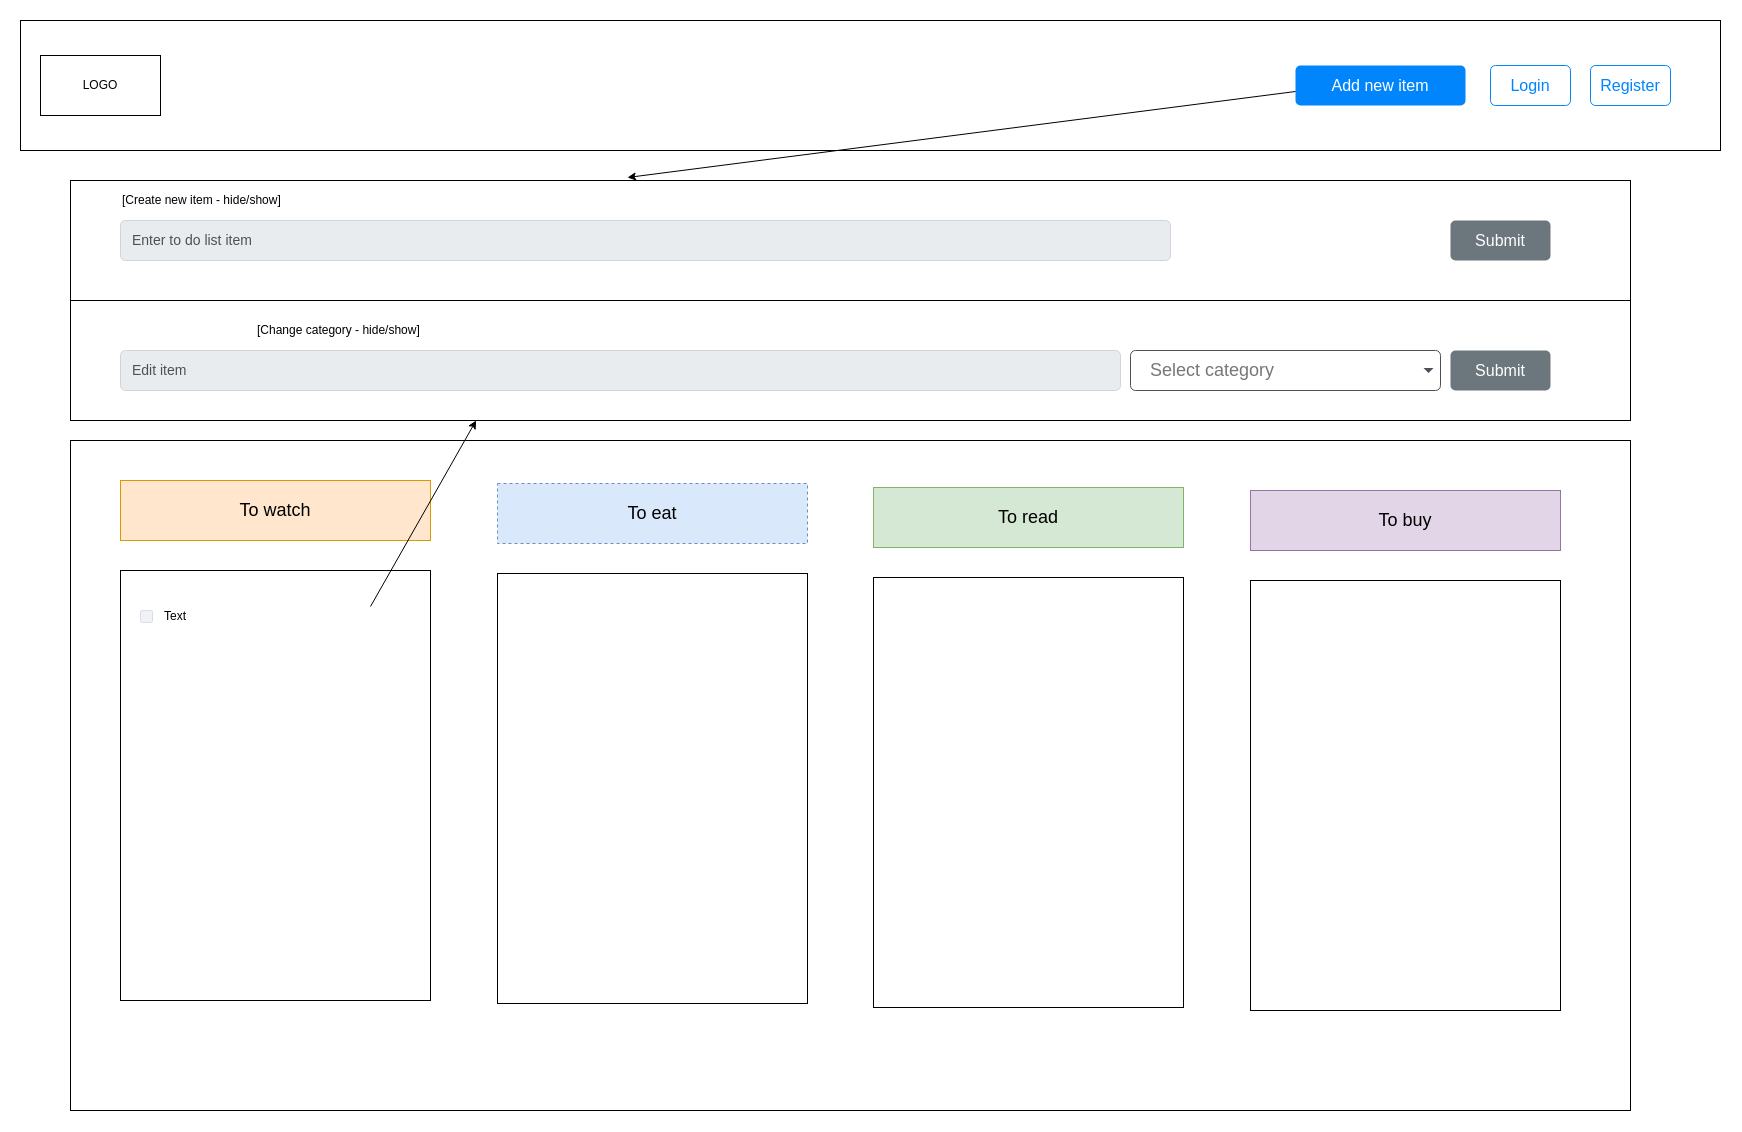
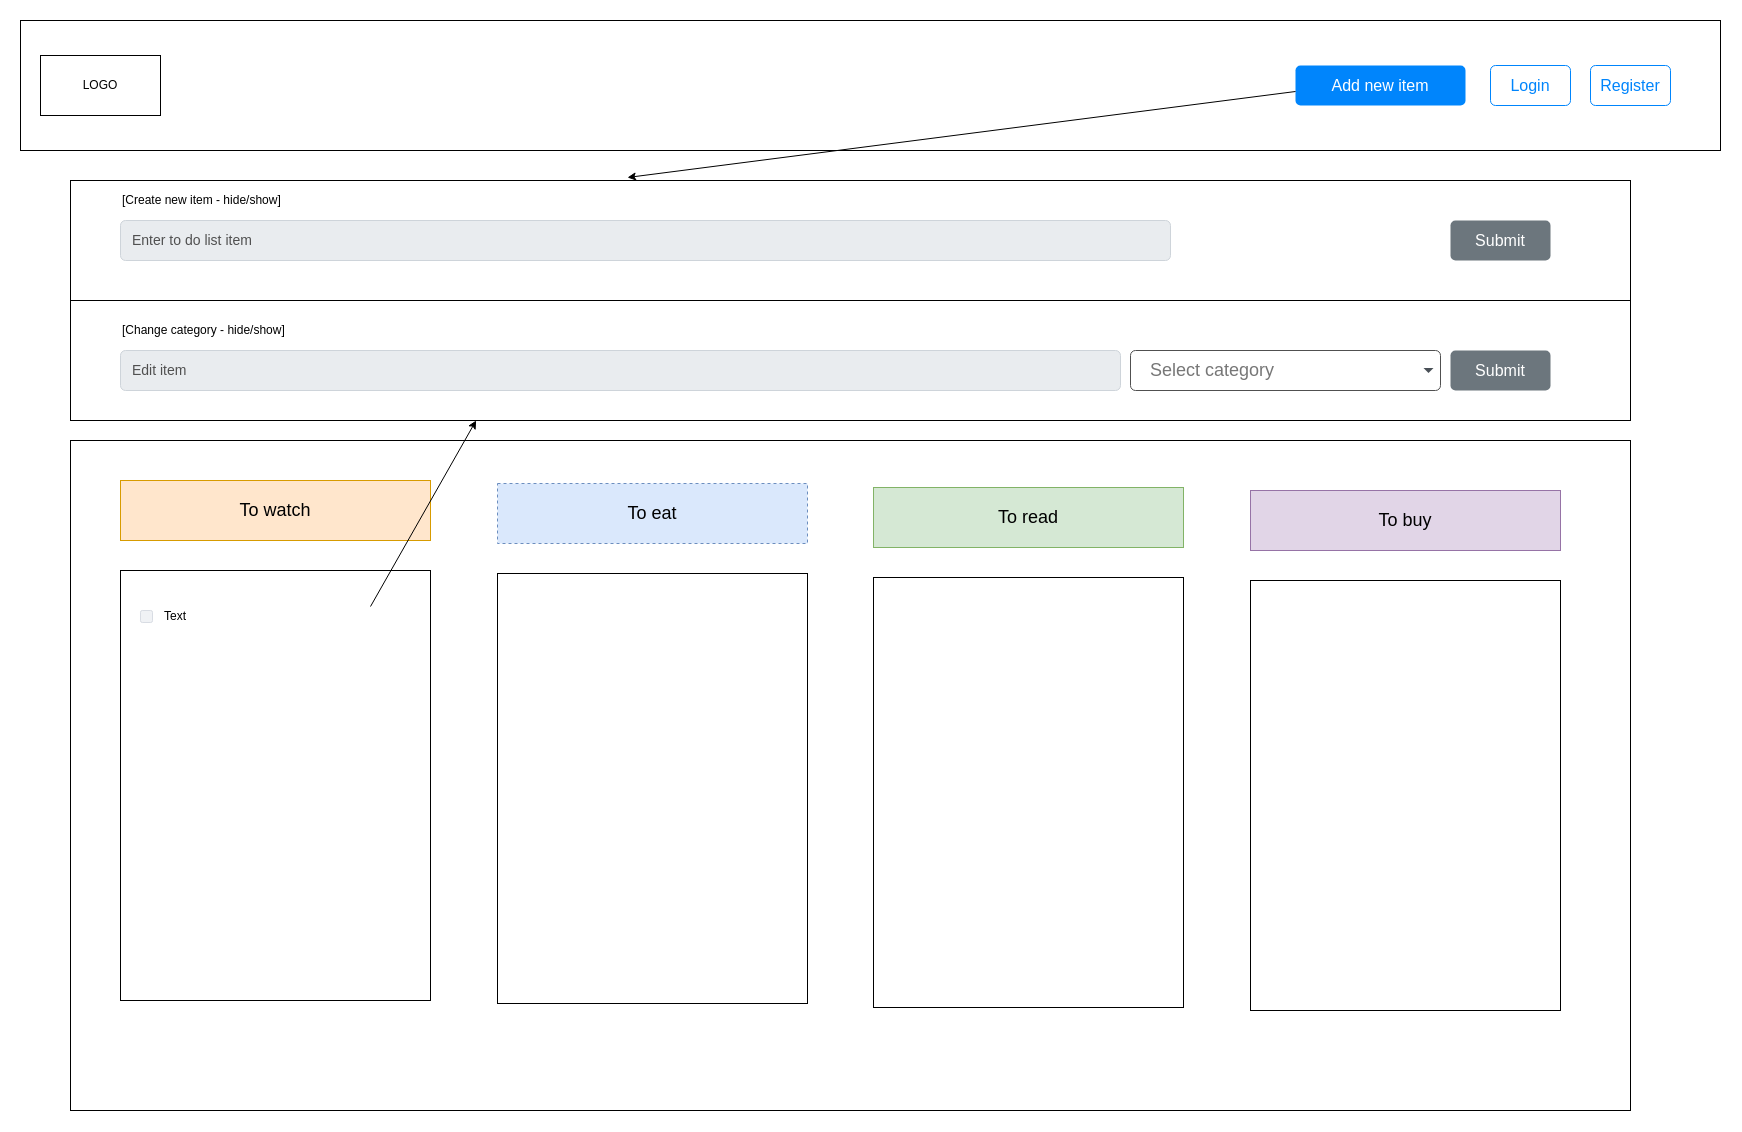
- <mxCell id="26" value="[Change category - hide/show]" style="text;html=1;strokeColor=none;fillColor=none;align=left;verticalAlign=middle;whiteSpace=wrap;rounded=0;" vertex="1" parent="1"><mxGeometry x="255" y="320" width="210" height="20" as="geometry" /></mxCell>
+ <mxCell id="26" value="[Change category - hide/show]" style="text;html=1;strokeColor=none;fillColor=none;align=left;verticalAlign=middle;whiteSpace=wrap;rounded=0;" vertex="1" parent="1"><mxGeometry x="120" y="320" width="210" height="20" as="geometry" /></mxCell>
